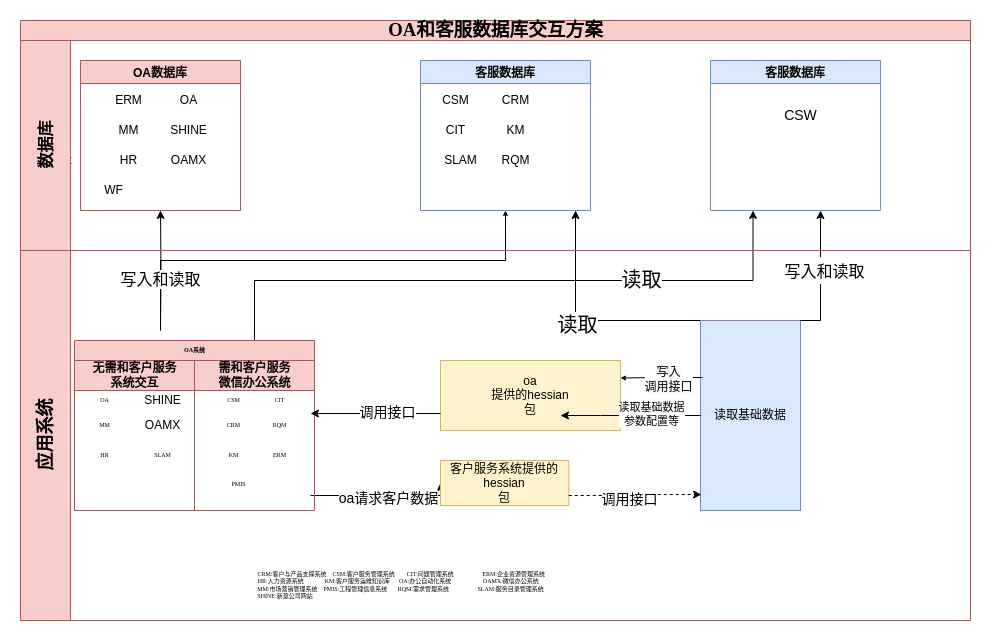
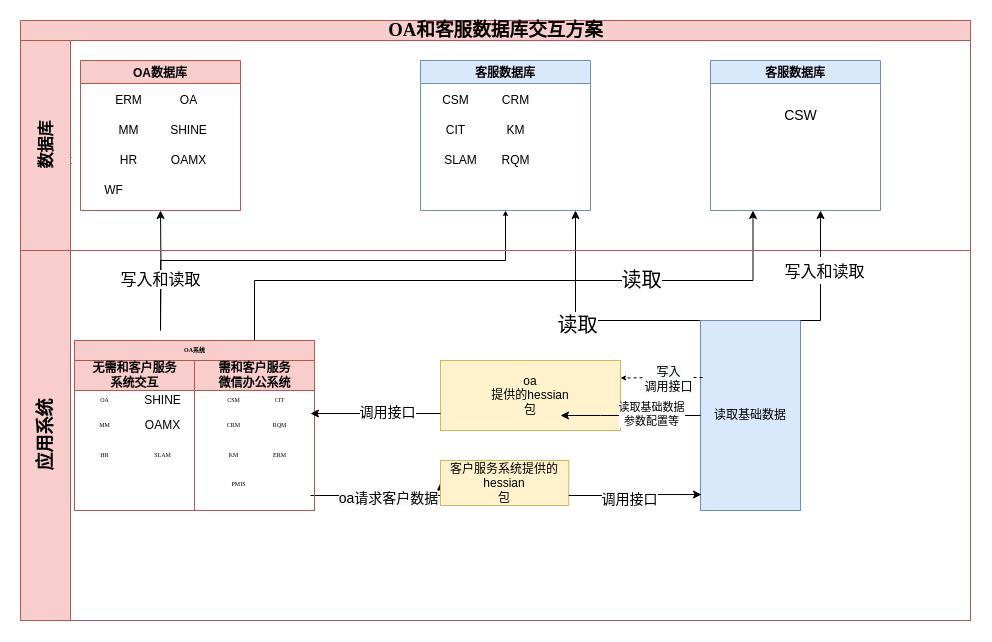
- <mxCell id="53" value="" style="edgeStyle=orthogonalEdgeStyle;rounded=0;orthogonalLoop=1;jettySize=auto;html=1;startSize=3;endSize=3;entryX=1;entryY=0.25;entryDx=0;entryDy=0;exitX=0.02;exitY=0.3;exitDx=0;exitDy=0;exitPerimeter=0;" parent="31" source="50" target="49" edge="1"><mxGeometry relative="1" as="geometry"><mxPoint x="650" y="117.93" as="sourcePoint" /><Array as="points" /></mxGeometry></mxCell>
+ <mxCell id="53" value="" style="edgeStyle=orthogonalEdgeStyle;rounded=0;orthogonalLoop=1;jettySize=auto;html=1;startSize=3;endSize=3;entryX=1;entryY=0.25;entryDx=0;entryDy=0;exitX=0.02;exitY=0.3;exitDx=0;exitDy=0;exitPerimeter=0;dashed=1;" parent="31" source="50" target="49" edge="1"><mxGeometry relative="1" as="geometry"><mxPoint x="650" y="117.93" as="sourcePoint" /><Array as="points" /></mxGeometry></mxCell>
- <mxCell id="51" style="edgeStyle=orthogonalEdgeStyle;rounded=0;orthogonalLoop=1;jettySize=auto;html=1;entryX=0.01;entryY=0.916;entryDx=0;entryDy=0;entryPerimeter=0;dashed=1;" parent="31" source="48" target="50" edge="1"><mxGeometry relative="1" as="geometry"><mxPoint x="650" y="250" as="targetPoint" /><Array as="points"><mxPoint x="614" y="245" /><mxPoint x="614" y="244" /></Array></mxGeometry></mxCell>
+ <mxCell id="51" style="edgeStyle=orthogonalEdgeStyle;rounded=0;orthogonalLoop=1;jettySize=auto;html=1;entryX=0.01;entryY=0.916;entryDx=0;entryDy=0;entryPerimeter=0;" parent="31" source="48" target="50" edge="1"><mxGeometry relative="1" as="geometry"><mxPoint x="650" y="250" as="targetPoint" /><Array as="points"><mxPoint x="614" y="245" /><mxPoint x="614" y="244" /></Array></mxGeometry></mxCell>
- <mxCell id="57" value="&amp;nbsp;CRM:客户与产品支撑系统&amp;nbsp; &amp;nbsp; CSM:客户服务管理系统&amp;nbsp; &amp;nbsp; &amp;nbsp; &amp;nbsp; CIT:问题管理系统&amp;nbsp; &amp;nbsp; &amp;nbsp; &amp;nbsp; &amp;nbsp; &amp;nbsp; &amp;nbsp; &amp;nbsp; &amp;nbsp; &amp;nbsp;ERM:企业资源管理系统&lt;br&gt;HR:人力资源系统&amp;nbsp; &amp;nbsp; &amp;nbsp; &amp;nbsp; &amp;nbsp; &amp;nbsp; &amp;nbsp; KM:客户服务运维知识库&amp;nbsp; &amp;nbsp; &amp;nbsp; OA:办公自动化系统&amp;nbsp; &amp;nbsp; &amp;nbsp; &amp;nbsp; &amp;nbsp; &amp;nbsp; &amp;nbsp; &amp;nbsp; &amp;nbsp; &amp;nbsp; &amp;nbsp;OAMX:微信办公系统&amp;nbsp; &amp;nbsp;&lt;br&gt;MM:市场营销管理系统&amp;nbsp; &amp;nbsp; PMIS:工程管理信息系统 &amp;nbsp; &amp;nbsp; &amp;nbsp; RQM:需求管理系统&amp;nbsp; &amp;nbsp; &amp;nbsp; &amp;nbsp; &amp;nbsp; &amp;nbsp; &amp;nbsp; &amp;nbsp; &amp;nbsp; &amp;nbsp;SLAM:服务目录管理系统&lt;br&gt;SHINE:新意公司网站&amp;nbsp; &amp;nbsp; &amp;nbsp; &amp;nbsp; &amp;nbsp; &amp;nbsp; &amp;nbsp; &amp;nbsp; &amp;nbsp; &amp;nbsp; &amp;nbsp; &amp;nbsp; &amp;nbsp; &amp;nbsp; &amp;nbsp; &amp;nbsp; &amp;nbsp; &amp;nbsp; &amp;nbsp; &amp;nbsp; &amp;nbsp; &amp;nbsp; &amp;nbsp; &amp;nbsp; &amp;nbsp; &amp;nbsp; &amp;nbsp; &amp;nbsp; &amp;nbsp; &amp;nbsp; &amp;nbsp; &amp;nbsp; &amp;nbsp; &amp;nbsp; &amp;nbsp; &amp;nbsp; &amp;nbsp; &amp;nbsp; &amp;nbsp; &amp;nbsp; &amp;nbsp; &amp;nbsp; &amp;nbsp; &amp;nbsp; &amp;nbsp; &amp;nbsp; &amp;nbsp; &amp;nbsp; &amp;nbsp; &amp;nbsp; &amp;nbsp; &amp;nbsp; &amp;nbsp; &amp;nbsp; &amp;nbsp; &amp;nbsp; &amp;nbsp; &amp;nbsp; &amp;nbsp; &amp;nbsp; &amp;nbsp; &amp;nbsp; &amp;nbsp; &amp;nbsp; &amp;nbsp; &amp;nbsp; &amp;nbsp; &amp;nbsp; &amp;nbsp; &amp;nbsp; &amp;nbsp; &amp;nbsp; &amp;nbsp; &amp;nbsp; &amp;nbsp; &amp;nbsp; &amp;nbsp;&amp;nbsp;" style="text;html=1;align=center;verticalAlign=middle;resizable=0;points=[];autosize=1;fontSize=6;fontFamily=Times New Roman;" parent="31" vertex="1"><mxGeometry x="85" y="320" width="590" height="30" as="geometry" /></mxCell>
